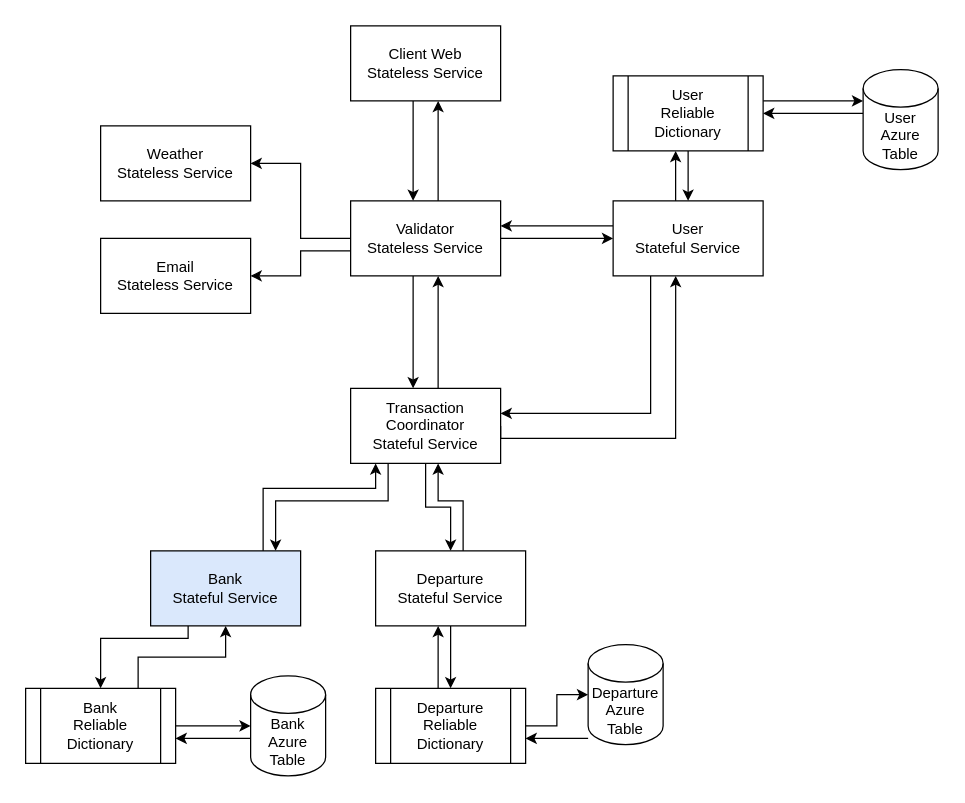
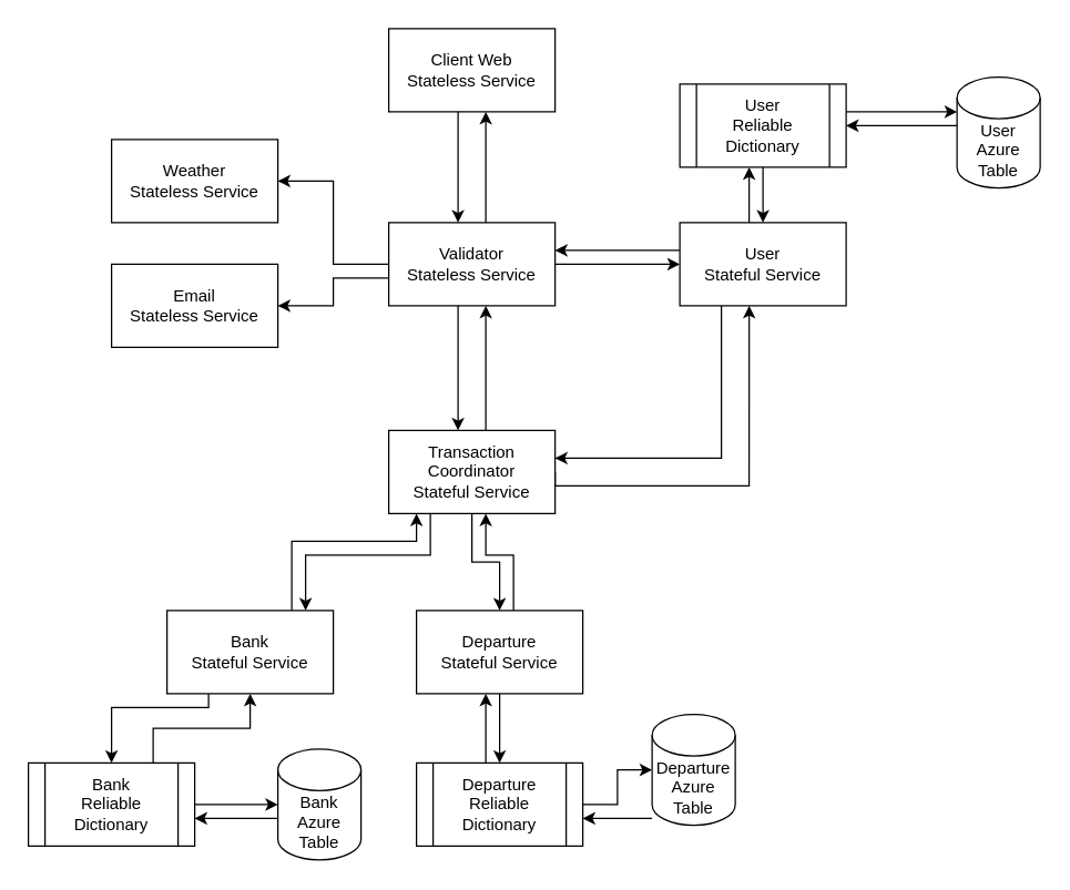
- <mxCell id="22" value="Bank&lt;br&gt;Stateful Service" style="rounded=0;whiteSpace=wrap;html=1;fillColor=#dae8fc;" parent="1" vertex="1"><mxGeometry x="120" y="440" width="120" height="60" as="geometry" /></mxCell>
+ <mxCell id="22" value="Bank&lt;br&gt;Stateful Service" style="rounded=0;whiteSpace=wrap;html=1;" parent="1" vertex="1"><mxGeometry x="120" y="440" width="120" height="60" as="geometry" /></mxCell>
